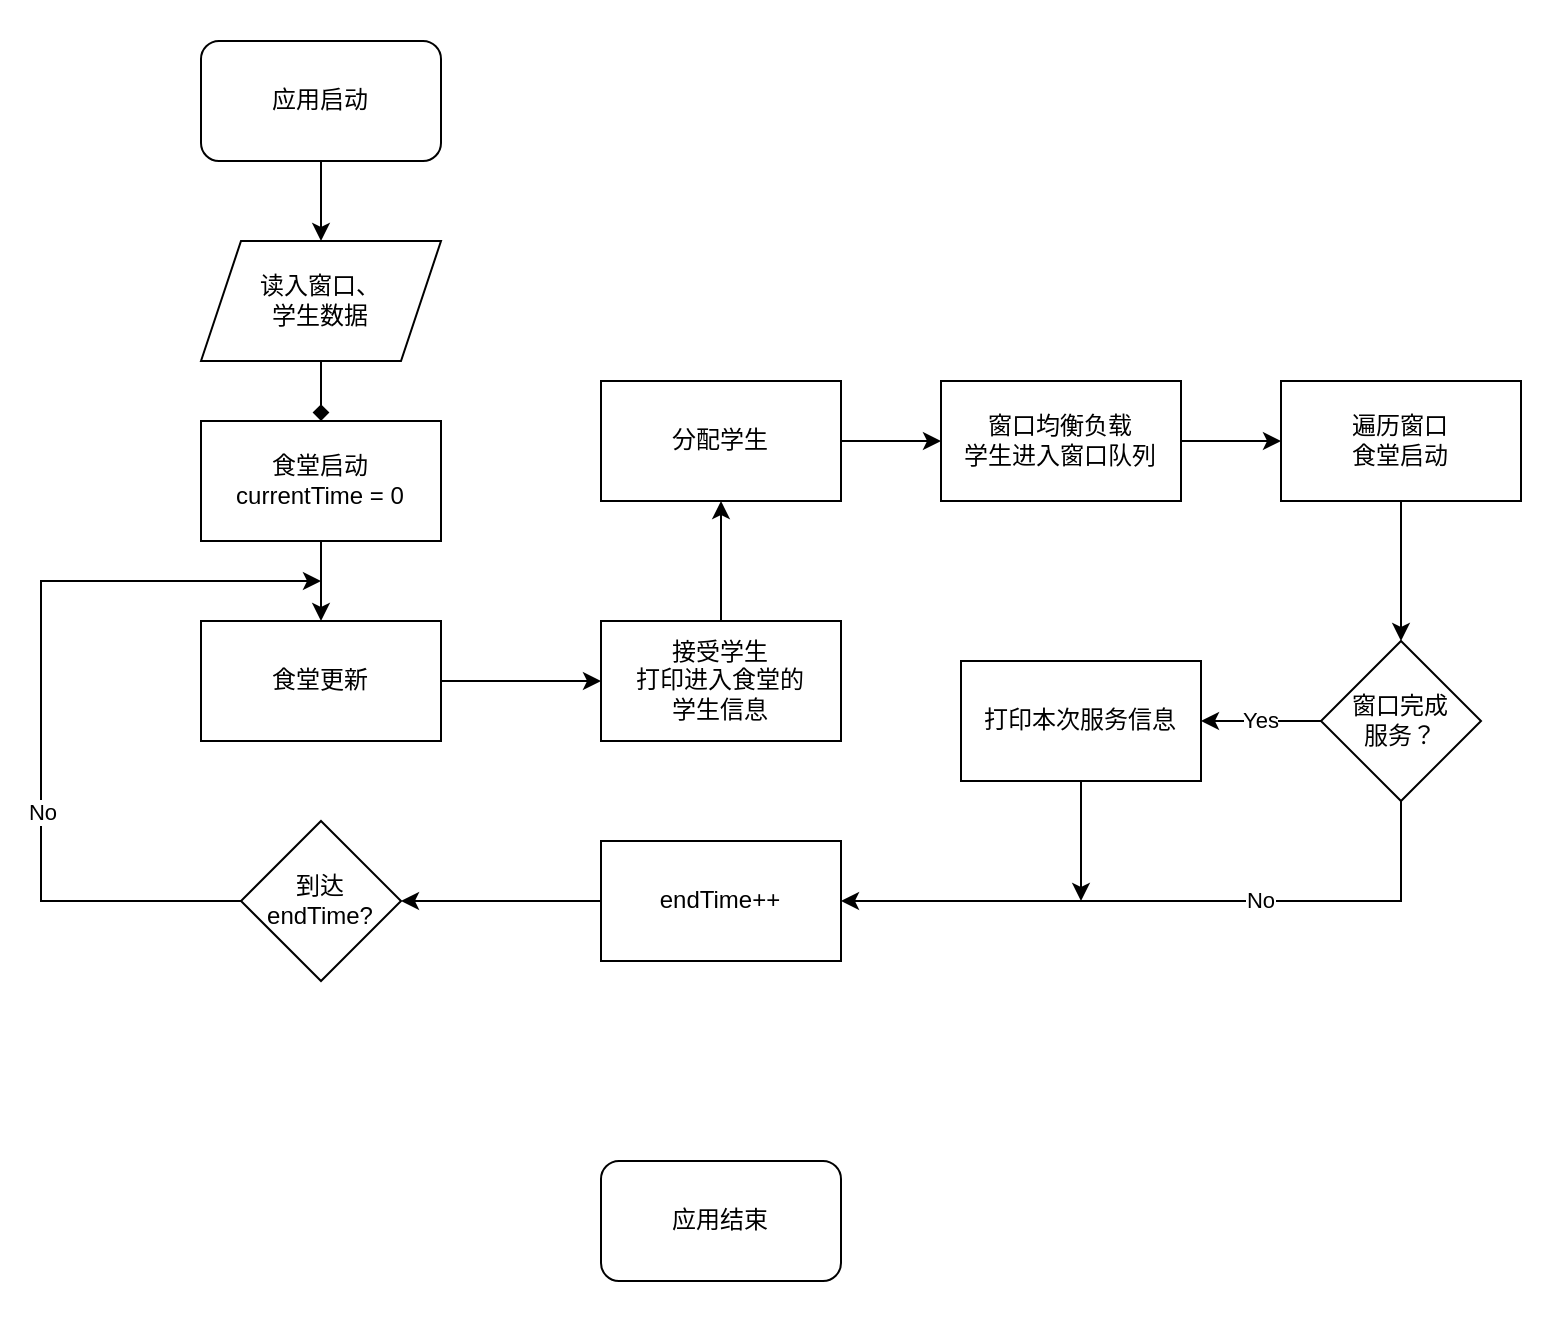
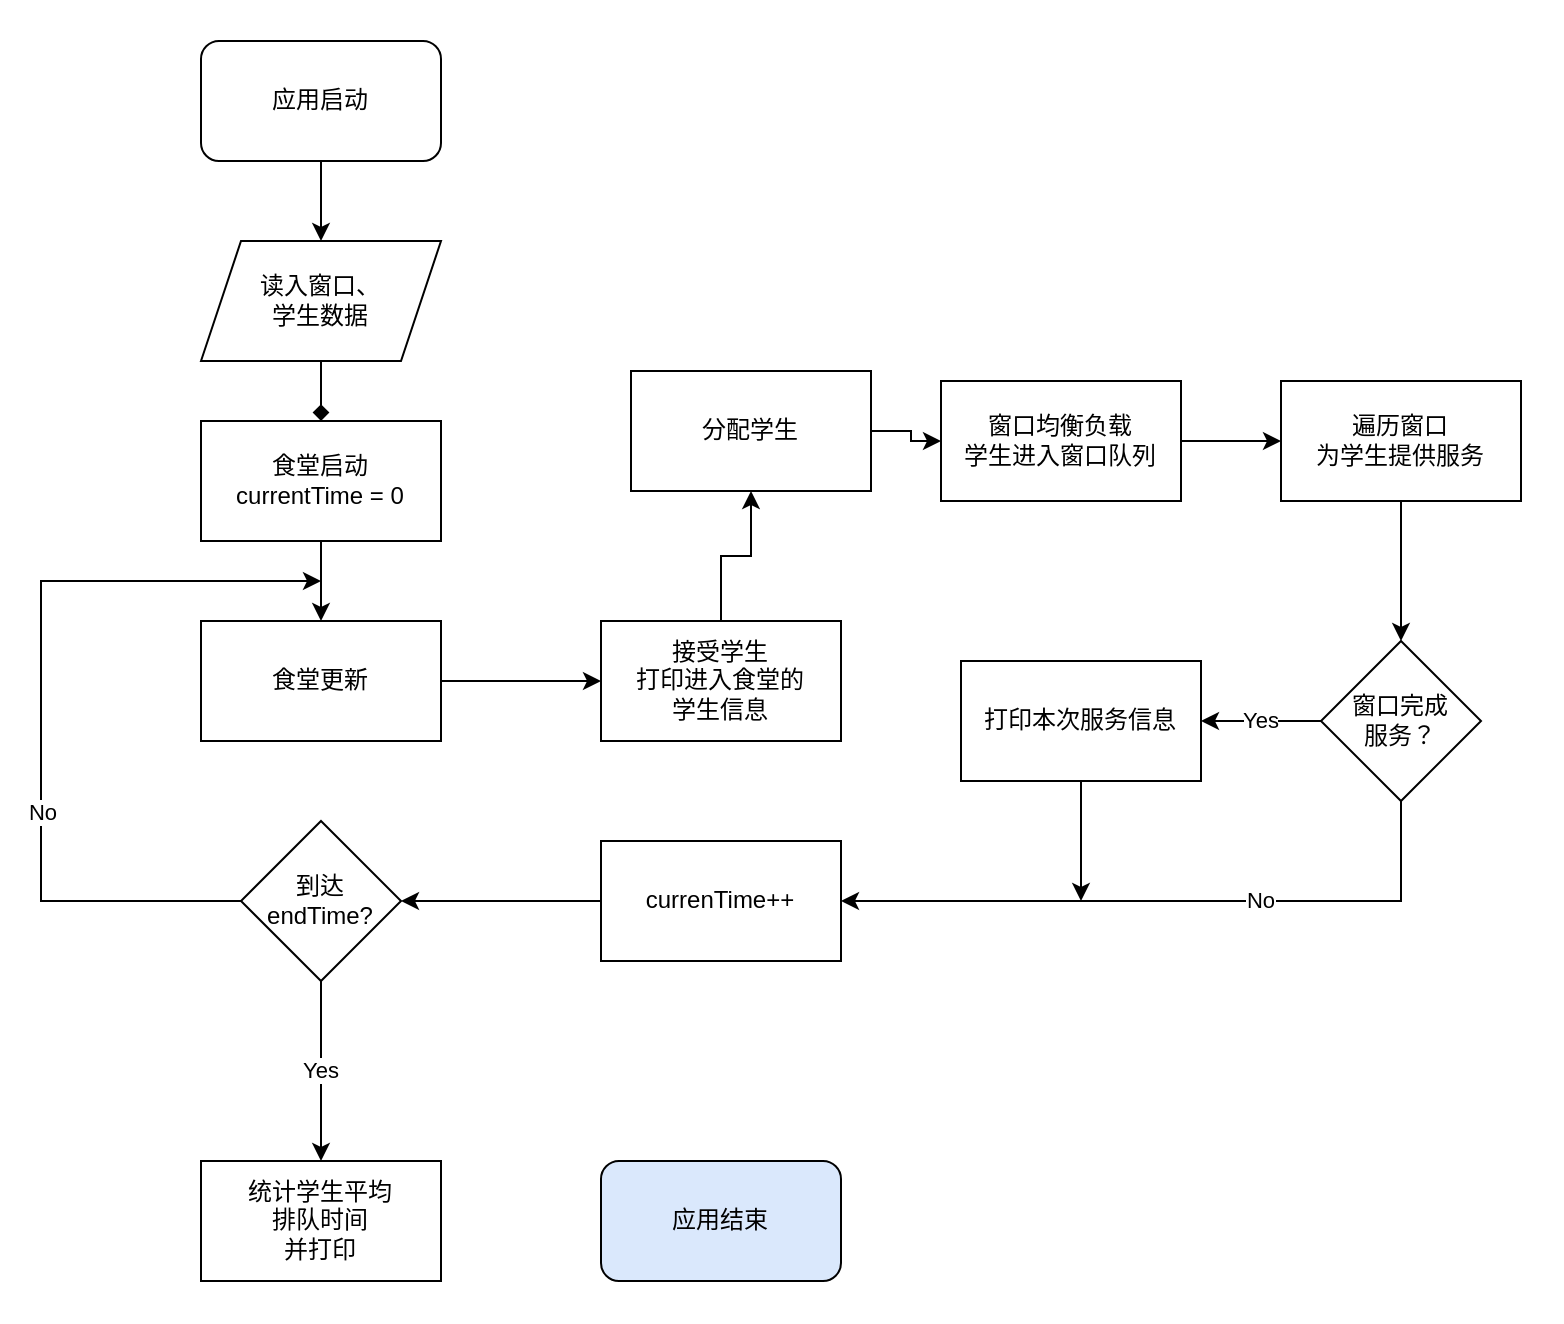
- <mxCell id="17" value="分配学生" style="whiteSpace=wrap;html=1;rounded=0;" vertex="1" parent="1"><mxGeometry x="300" y="190" width="120" height="60" as="geometry" /></mxCell>
+ <mxCell id="17" value="分配学生" style="whiteSpace=wrap;html=1;rounded=0;" vertex="1" parent="1"><mxGeometry x="315" y="185" width="120" height="60" as="geometry" /></mxCell>
- <mxCell id="24" value="遍历窗口&lt;br&gt;食堂启动" style="whiteSpace=wrap;html=1;rounded=0;" vertex="1" parent="1"><mxGeometry x="640" y="190" width="120" height="60" as="geometry" /></mxCell>
+ <mxCell id="24" value="遍历窗口&lt;br&gt;为学生提供服务" style="whiteSpace=wrap;html=1;rounded=0;" vertex="1" parent="1"><mxGeometry x="640" y="190" width="120" height="60" as="geometry" /></mxCell>
- <mxCell id="21" value="endTime++" style="whiteSpace=wrap;html=1;rounded=0;" vertex="1" parent="1"><mxGeometry x="300" y="420" width="120" height="60" as="geometry" /></mxCell>
+ <mxCell id="21" value="currenTime++" style="whiteSpace=wrap;html=1;rounded=0;" vertex="1" parent="1"><mxGeometry x="300" y="420" width="120" height="60" as="geometry" /></mxCell>
+ <mxCell id="12" value="Yes" style="edgeStyle=orthogonalEdgeStyle;rounded=0;jumpStyle=gap;orthogonalLoop=1;jettySize=auto;html=1;" edge="1" parent="1" source="13" target="22"><mxGeometry relative="1" as="geometry" /></mxCell>
+ <mxCell id="22" value="统计学生平均&lt;br&gt;排队时间&lt;br&gt;并打印" style="whiteSpace=wrap;html=1;" vertex="1" parent="1"><mxGeometry x="100" y="580" width="120" height="60" as="geometry" /></mxCell>
- <mxCell id="30" value="应用结束" style="rounded=1;whiteSpace=wrap;html=1;" vertex="1" parent="1"><mxGeometry x="300" y="580" width="120" height="60" as="geometry" /></mxCell>
+ <mxCell id="30" value="应用结束" style="rounded=1;whiteSpace=wrap;html=1;fillColor=#dae8fc;" vertex="1" parent="1"><mxGeometry x="300" y="580" width="120" height="60" as="geometry" /></mxCell>
